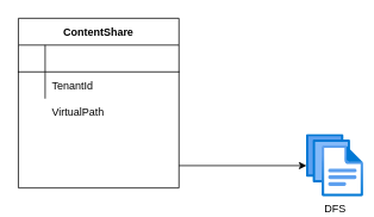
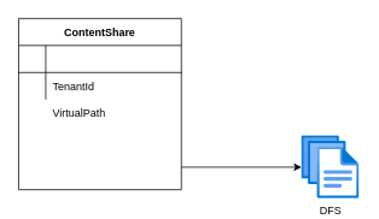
- <mxCell id="14" value="DFS" style="aspect=fixed;html=1;points=[];align=center;image;fontSize=12;image=img/lib/azure2/general/Files.svg;" vertex="1" parent="1"><mxGeometry x="343" y="150" width="64" height="70" as="geometry" /></mxCell>
+ <mxCell id="14" value="DFS" style="aspect=fixed;html=1;points=[];align=center;image;fontSize=12;image=img/lib/azure2/general/Files.svg;" vertex="1" parent="1"><mxGeometry x="333" y="150" width="64" height="70" as="geometry" /></mxCell>
